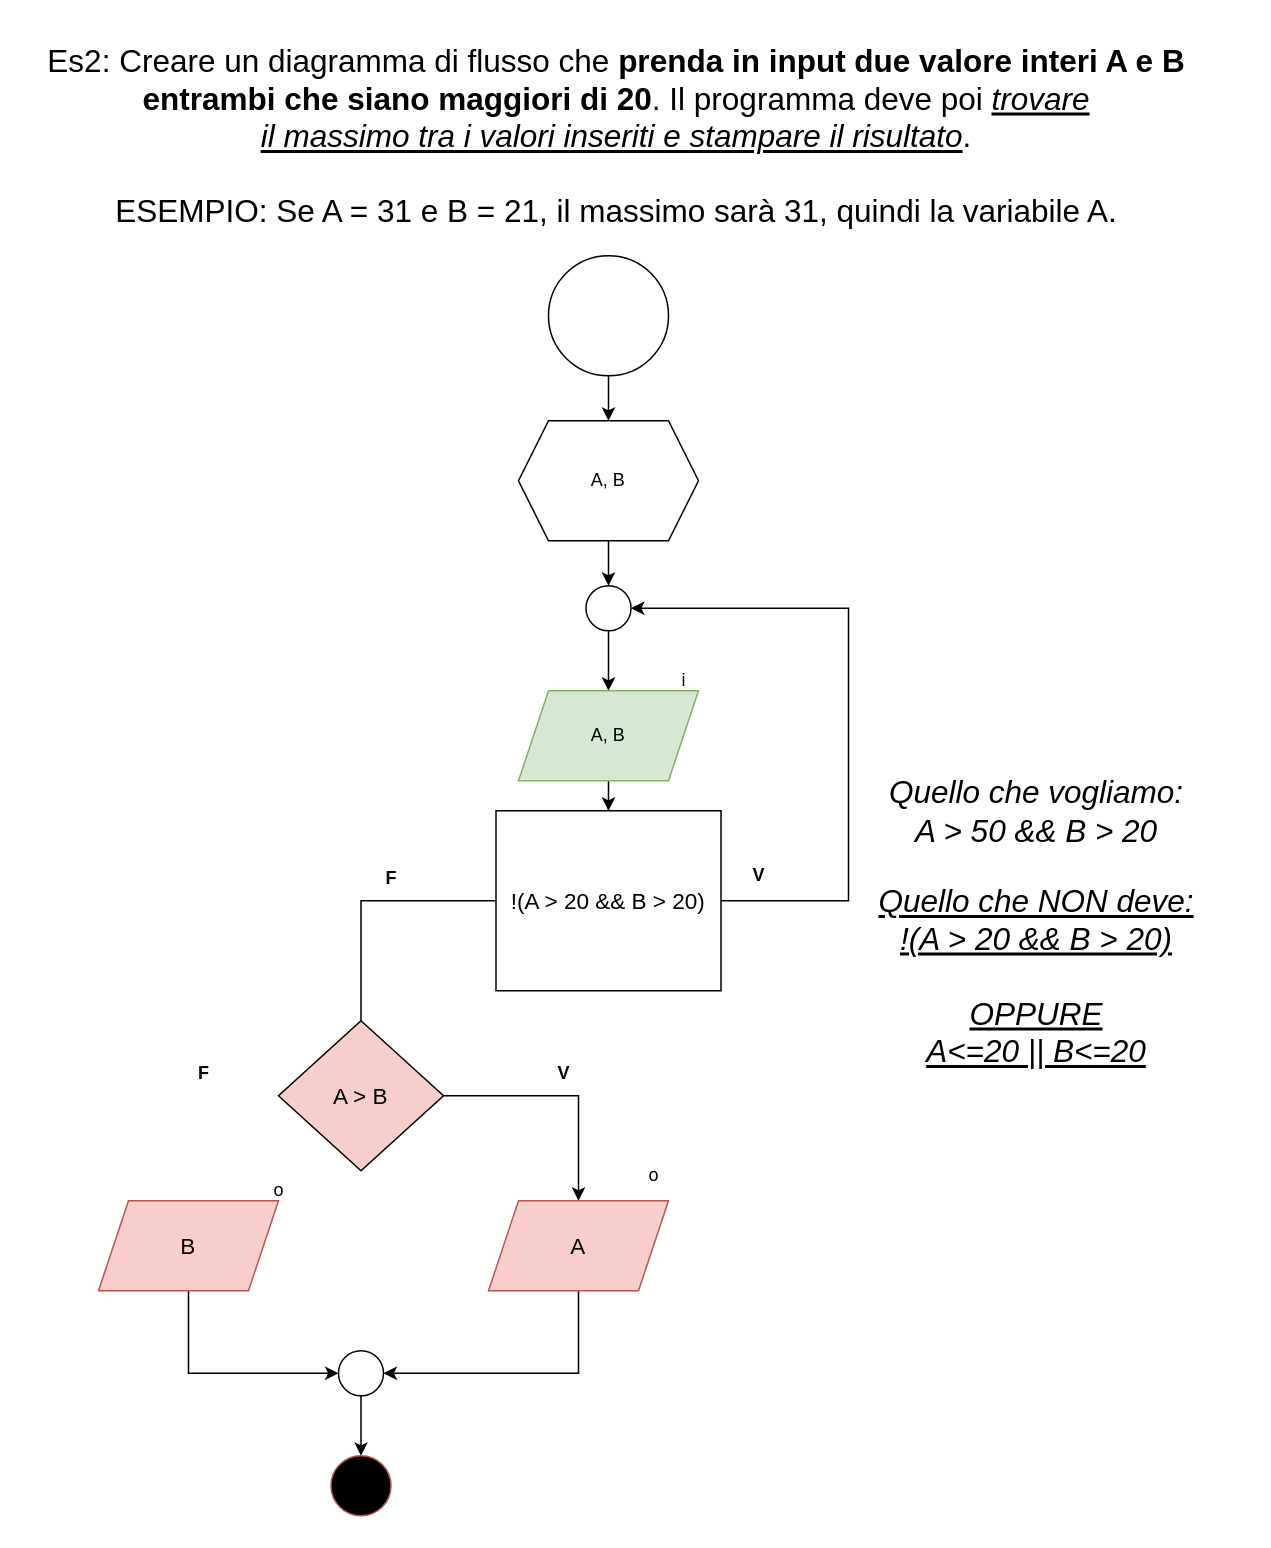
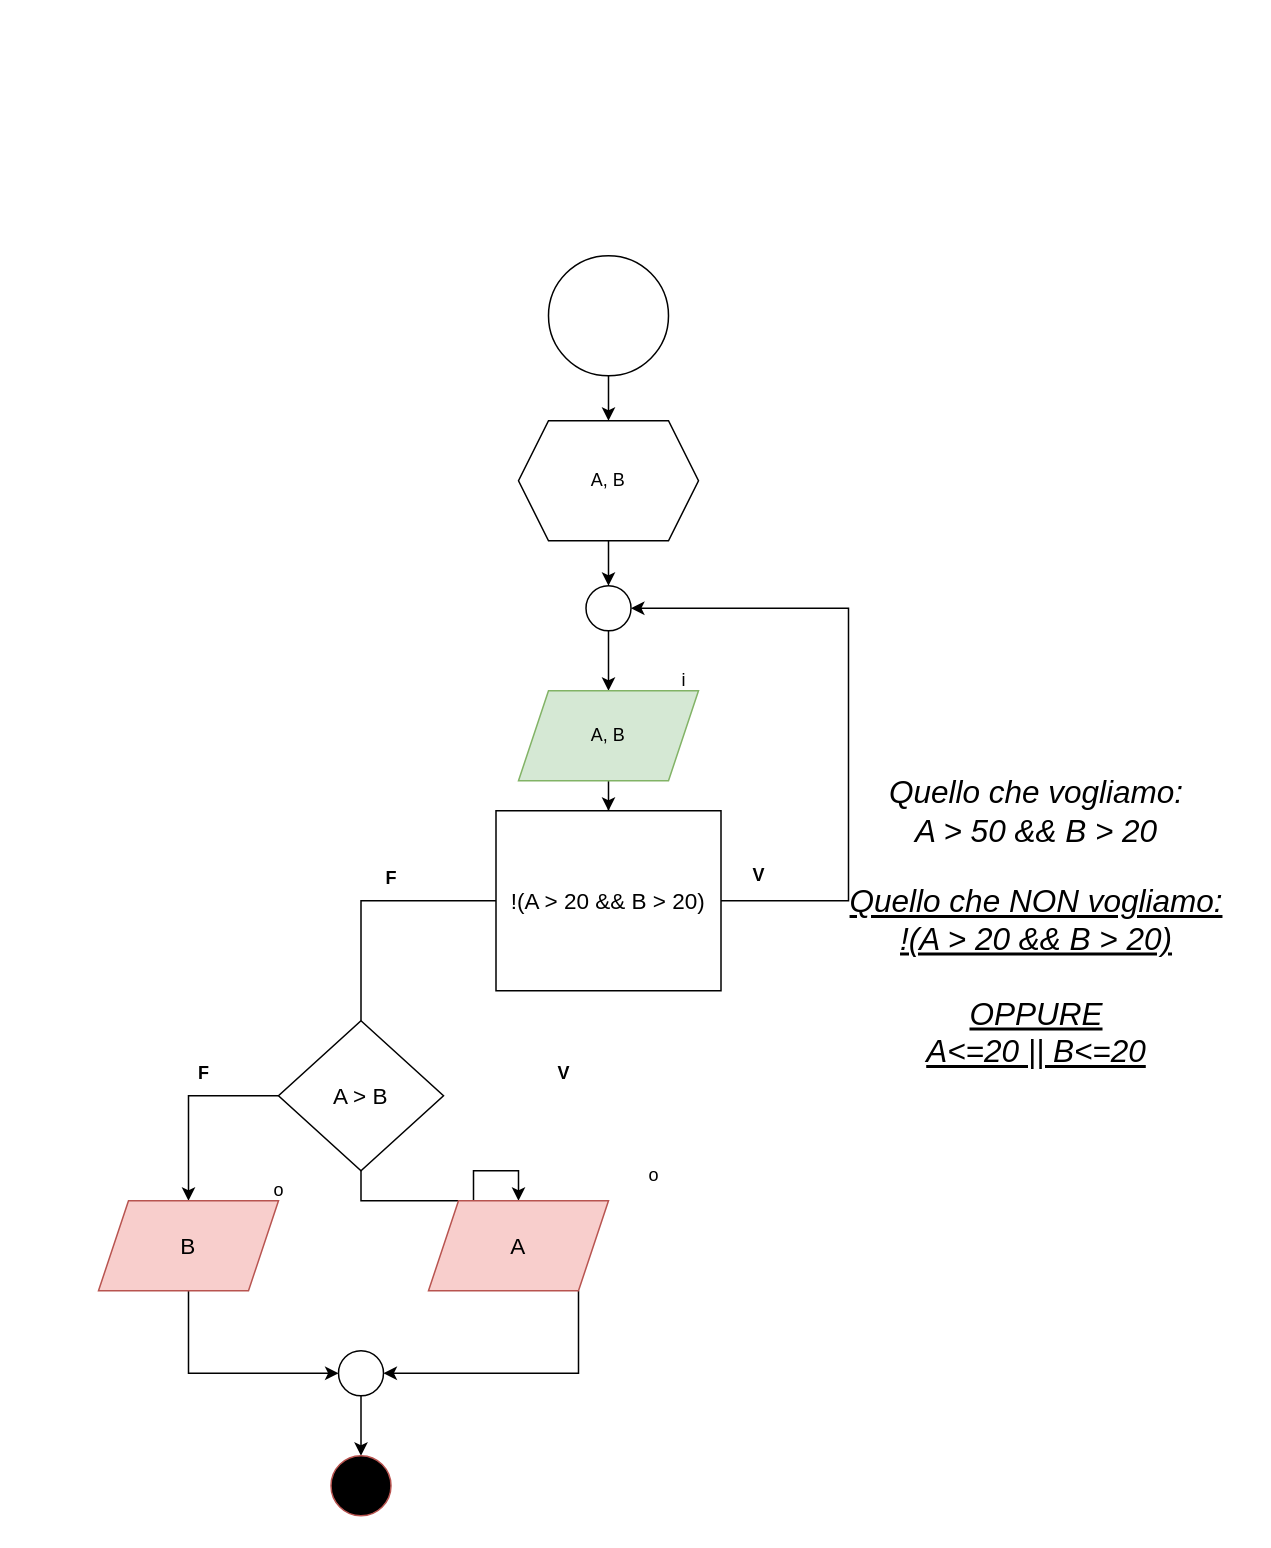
- <mxCell id="2" value="&lt;font style=&quot;font-size: 21px;&quot;&gt;Es2: Creare un diagramma di flusso che &lt;b&gt;prenda in input due valore interi A e B&lt;/b&gt;&lt;/font&gt;&lt;div&gt;&lt;font style=&quot;font-size: 21px;&quot;&gt;&lt;b&gt;entrambi che siano maggiori di 20&lt;/b&gt;. Il programma deve poi &lt;i&gt;&lt;u&gt;trovare&lt;/u&gt;&lt;/i&gt;&lt;/font&gt;&lt;/div&gt;&lt;div&gt;&lt;font style=&quot;font-size: 21px;&quot;&gt;&lt;i&gt;&lt;u&gt;il massimo tra i valori inseriti e stampare il risultato&lt;/u&gt;&lt;/i&gt;.&lt;/font&gt;&lt;/div&gt;&lt;div&gt;&lt;font style=&quot;font-size: 21px;&quot;&gt;&lt;br&gt;&lt;/font&gt;&lt;/div&gt;&lt;div&gt;&lt;font style=&quot;font-size: 21px;&quot;&gt;ESEMPIO: Se A = 31 e B = 21, il massimo sarà 31, quindi la variabile A.&lt;/font&gt;&lt;/div&gt;" style="text;html=1;align=center;verticalAlign=middle;resizable=0;points=[];autosize=1;strokeColor=none;fillColor=none;" vertex="1" parent="1"><mxGeometry x="20" y="20" width="780" height="140" as="geometry" /></mxCell>
- <mxCell id="15" value="Quello che NON deve:&lt;div&gt;!(A &amp;gt; 20 &amp;amp;&amp;amp; B &amp;gt; 20)&lt;/div&gt;&lt;div&gt;&lt;br&gt;&lt;/div&gt;&lt;div&gt;OPPURE&lt;/div&gt;&lt;div&gt;A&amp;lt;=20 || B&amp;lt;=20&lt;/div&gt;" style="text;html=1;align=center;verticalAlign=middle;resizable=0;points=[];autosize=1;strokeColor=none;fillColor=none;fontSize=21;fontStyle=6" vertex="1" parent="1"><mxGeometry x="555" y="580" width="270" height="140" as="geometry" /></mxCell>
+ <mxCell id="15" value="Quello che NON vogliamo:&lt;div&gt;!(A &amp;gt; 20 &amp;amp;&amp;amp; B &amp;gt; 20)&lt;/div&gt;&lt;div&gt;&lt;br&gt;&lt;/div&gt;&lt;div&gt;OPPURE&lt;/div&gt;&lt;div&gt;A&amp;lt;=20 || B&amp;lt;=20&lt;/div&gt;" style="text;html=1;align=center;verticalAlign=middle;resizable=0;points=[];autosize=1;strokeColor=none;fillColor=none;fontSize=21;fontStyle=6" vertex="1" parent="1"><mxGeometry x="555" y="580" width="270" height="140" as="geometry" /></mxCell>
- <mxCell id="19" value="&lt;span style=&quot;white-space: nowrap; font-style: normal;&quot;&gt;A &amp;gt; B&lt;/span&gt;" style="rhombus;whiteSpace=wrap;html=1;fontSize=15;fontStyle=2;fillColor=#f8cecc;" vertex="1" parent="1"><mxGeometry x="185" y="680" width="110" height="100" as="geometry" /></mxCell>
+ <mxCell id="19" value="&lt;span style=&quot;white-space: nowrap; font-style: normal;&quot;&gt;A &amp;gt; B&lt;/span&gt;" style="rhombus;whiteSpace=wrap;html=1;fontSize=15;fontStyle=2" vertex="1" parent="1"><mxGeometry x="185" y="680" width="110" height="100" as="geometry" /></mxCell>
+ <mxCell id="18" value="" style="edgeStyle=orthogonalEdgeStyle;rounded=0;orthogonalLoop=1;jettySize=auto;html=1;" edge="1" parent="1" source="19" target="24"><mxGeometry relative="1" as="geometry"><Array as="points"><mxPoint x="125" y="730" /></Array></mxGeometry></mxCell>
- <mxCell id="22" value="&lt;span style=&quot;font-style: normal;&quot;&gt;A&lt;/span&gt;" style="shape=parallelogram;perimeter=parallelogramPerimeter;whiteSpace=wrap;html=1;fixedSize=1;fontSize=15;fontStyle=2;fillColor=#f8cecc;strokeColor=#b85450;" vertex="1" parent="1"><mxGeometry x="325" y="800" width="120" height="60" as="geometry" /></mxCell>
+ <mxCell id="22" value="&lt;span style=&quot;font-style: normal;&quot;&gt;A&lt;/span&gt;" style="shape=parallelogram;perimeter=parallelogramPerimeter;whiteSpace=wrap;html=1;fixedSize=1;fontSize=15;fontStyle=2;fillColor=#f8cecc;strokeColor=#b85450;" vertex="1" parent="1"><mxGeometry x="285" y="800" width="120" height="60" as="geometry" /></mxCell>
